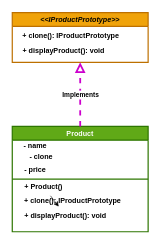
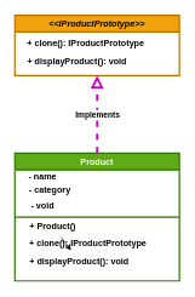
- <mxCell id="12" value="&lt;b&gt;- clone&lt;/b&gt;" style="text;html=1;strokeColor=none;fillColor=none;align=center;verticalAlign=middle;whiteSpace=wrap;rounded=0;strokeWidth=2;fontColor=#000000;" vertex="1" parent="5"><mxGeometry x="13" y="36" width="71" height="30" as="geometry" /></mxCell>
+ <mxCell id="12" value="&lt;b&gt;- category&lt;/b&gt;" style="text;html=1;strokeColor=none;fillColor=none;align=center;verticalAlign=middle;whiteSpace=wrap;rounded=0;strokeWidth=2;fontColor=#000000;" vertex="1" parent="5"><mxGeometry x="13" y="36" width="71" height="30" as="geometry" /></mxCell>
- <mxCell id="11" value="&lt;b&gt;- price&lt;/b&gt;" style="text;html=1;strokeColor=none;fillColor=none;align=center;verticalAlign=middle;whiteSpace=wrap;rounded=0;strokeWidth=2;fontColor=#000000;" vertex="1" parent="5"><mxGeometry x="3" y="58" width="71" height="30" as="geometry" /></mxCell>
+ <mxCell id="11" value="&lt;b&gt;- void&lt;/b&gt;" style="text;html=1;strokeColor=none;fillColor=none;align=center;verticalAlign=middle;whiteSpace=wrap;rounded=0;strokeWidth=2;fontColor=#000000;" vertex="1" parent="5"><mxGeometry x="3" y="58" width="71" height="30" as="geometry" /></mxCell>
